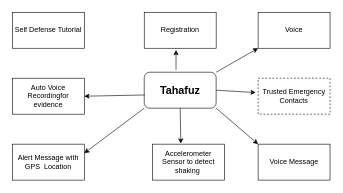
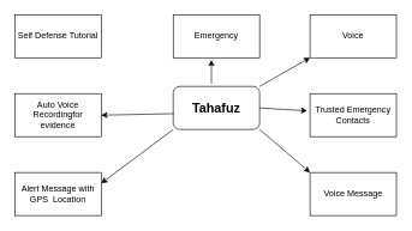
- <mxCell id="4" value="Registration" style="rounded=0;whiteSpace=wrap;html=1;" vertex="1" parent="1"><mxGeometry x="240" y="20" width="120" height="60" as="geometry" /></mxCell>
+ <mxCell id="4" value="Emergency" style="rounded=0;whiteSpace=wrap;html=1;" vertex="1" parent="1"><mxGeometry x="240" y="20" width="120" height="60" as="geometry" /></mxCell>
- <mxCell id="9" value="Trusted Emergency Contacts" style="rounded=0;whiteSpace=wrap;html=1;dashed=1;" vertex="1" parent="1"><mxGeometry x="430" y="130" width="120" height="60" as="geometry" /></mxCell>
+ <mxCell id="9" value="Trusted Emergency Contacts" style="rounded=0;whiteSpace=wrap;html=1;" vertex="1" parent="1"><mxGeometry x="430" y="130" width="120" height="60" as="geometry" /></mxCell>
- <mxCell id="14" value="" style="endArrow=classic;html=1;rounded=0;fontSize=18;exitX=0.5;exitY=1;exitDx=0;exitDy=0;entryX=0.392;entryY=-0.017;entryDx=0;entryDy=0;entryPerimeter=0;" edge="1" parent="1" source="2" target="8"><mxGeometry width="50" height="50" relative="1" as="geometry"><mxPoint x="244" y="230" as="sourcePoint" /><mxPoint x="314" y="190" as="targetPoint" /></mxGeometry></mxCell>
- <mxCell id="8" value="Accelerometer Sensor to detect shaking&amp;nbsp;" style="rounded=0;whiteSpace=wrap;html=1;" vertex="1" parent="1"><mxGeometry x="254" y="240" width="120" height="60" as="geometry" /></mxCell>
